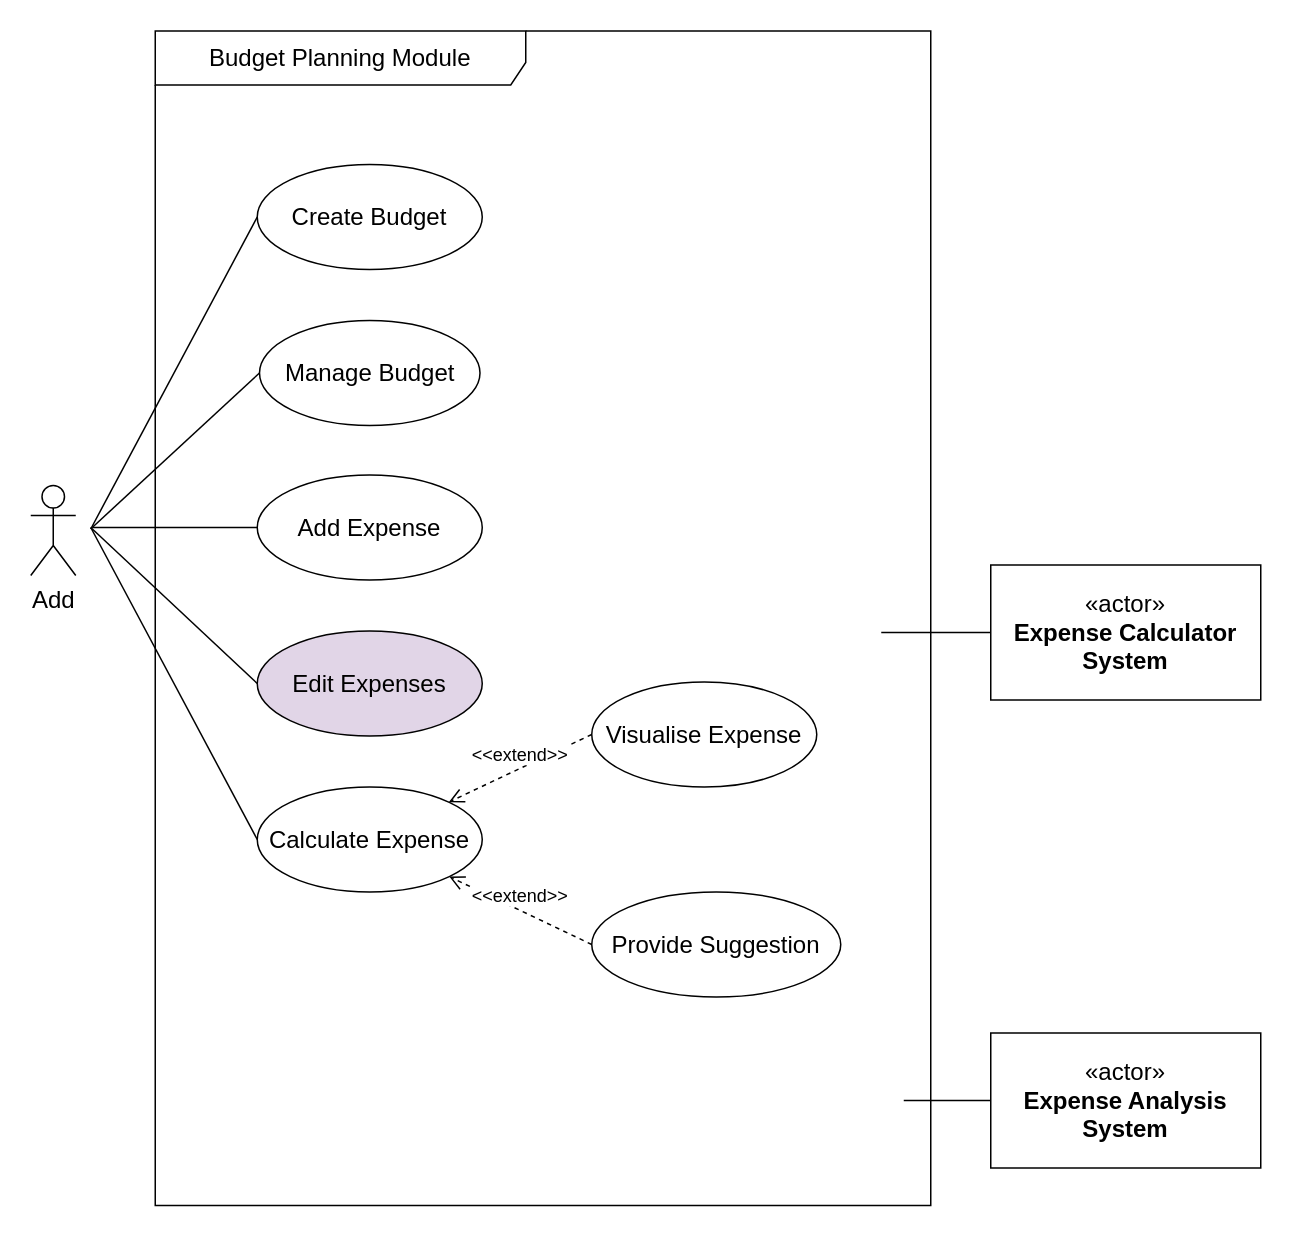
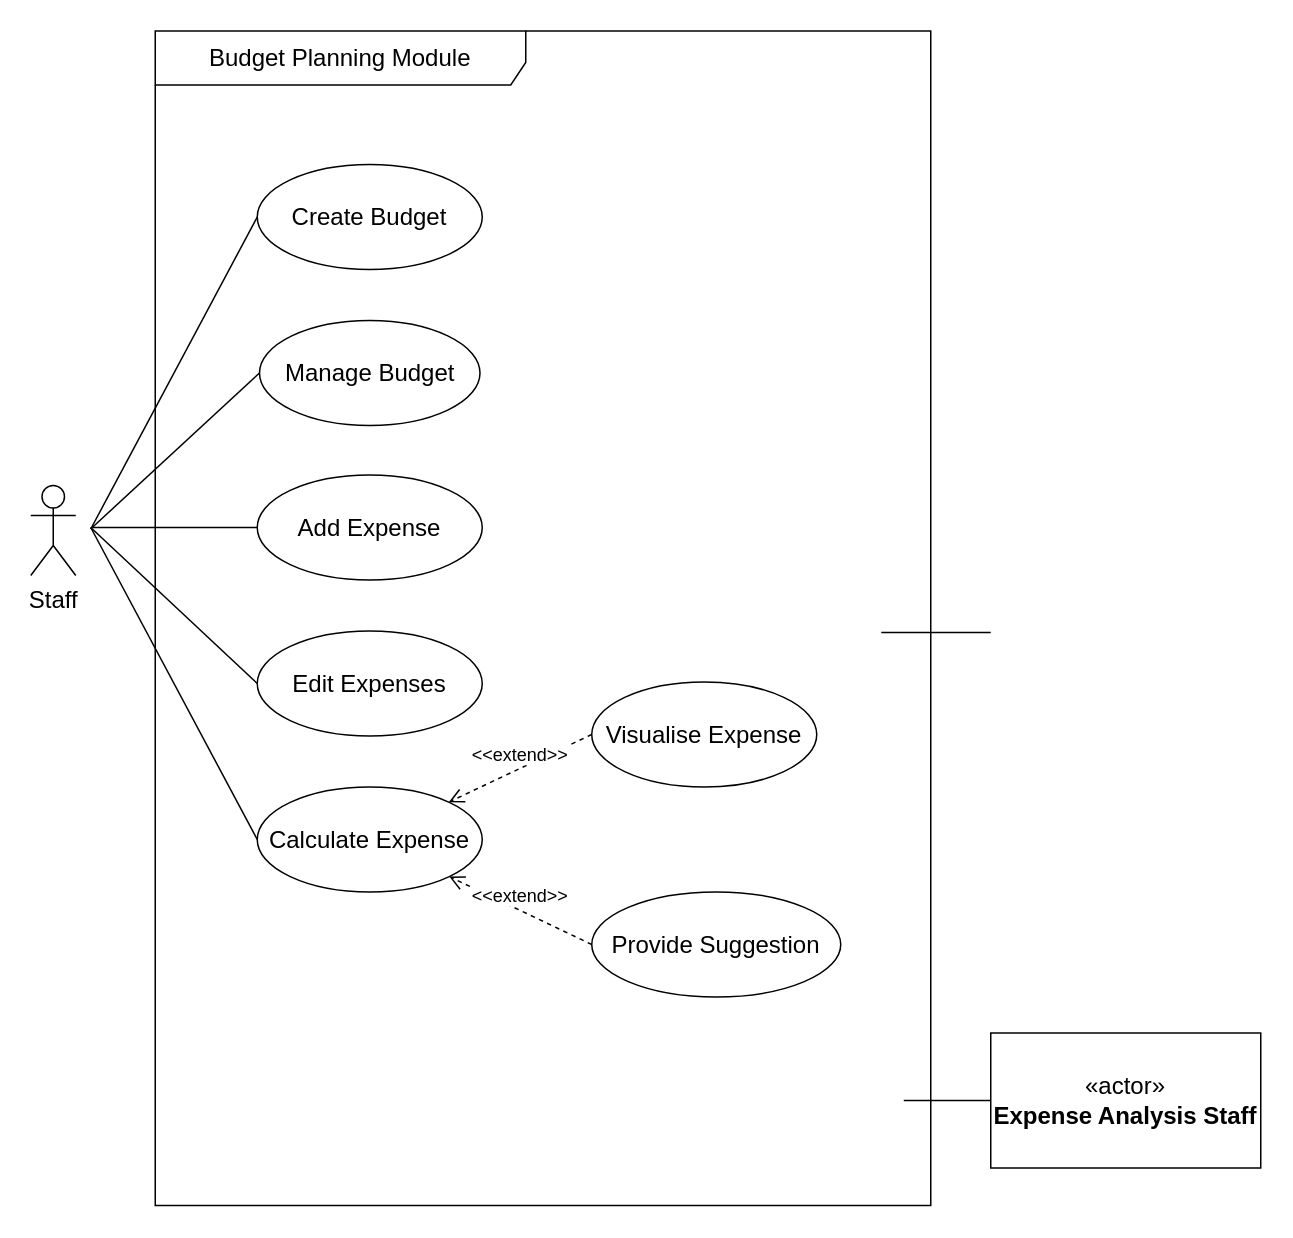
- <mxCell id="2" value="Add" style="shape=umlActor;verticalLabelPosition=bottom;verticalAlign=top;html=1;fontSize=16;" parent="1" vertex="1"><mxGeometry x="20" y="323" width="30" height="60" as="geometry" /></mxCell>
+ <mxCell id="2" value="Staff" style="shape=umlActor;verticalLabelPosition=bottom;verticalAlign=top;html=1;fontSize=16;" parent="1" vertex="1"><mxGeometry x="20" y="323" width="30" height="60" as="geometry" /></mxCell>
- <mxCell id="11" value="«actor»&lt;br&gt;&lt;b&gt;Expense Calculator System&lt;/b&gt;" style="html=1;dropTarget=0;whiteSpace=wrap;fontSize=16;" parent="1" vertex="1"><mxGeometry x="660" y="376" width="180" height="90" as="geometry" /></mxCell>
- <mxCell id="21" value="&lt;font style=&quot;font-size: 16px;&quot;&gt;Edit Expenses&lt;/font&gt;" style="ellipse;whiteSpace=wrap;html=1;fillColor=#e1d5e7;" vertex="1" parent="1"><mxGeometry x="171" y="420" width="150" height="70" as="geometry" /></mxCell>
+ <mxCell id="21" value="&lt;font style=&quot;font-size: 16px;&quot;&gt;Edit Expenses&lt;/font&gt;" style="ellipse;whiteSpace=wrap;html=1;" vertex="1" parent="1"><mxGeometry x="171" y="420" width="150" height="70" as="geometry" /></mxCell>
- <mxCell id="18" value="«actor»&lt;br&gt;&lt;b&gt;Expense Analysis System&lt;/b&gt;" style="html=1;dropTarget=0;whiteSpace=wrap;fontSize=16;container=0;" parent="1" vertex="1"><mxGeometry x="660" y="688" width="180" height="90" as="geometry" /></mxCell>
+ <mxCell id="18" value="«actor»&lt;br&gt;&lt;b&gt;Expense Analysis Staff&lt;/b&gt;" style="html=1;dropTarget=0;whiteSpace=wrap;fontSize=16;container=0;" parent="1" vertex="1"><mxGeometry x="660" y="688" width="180" height="90" as="geometry" /></mxCell>
